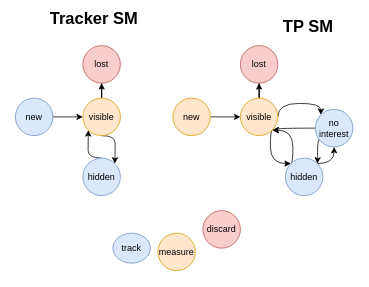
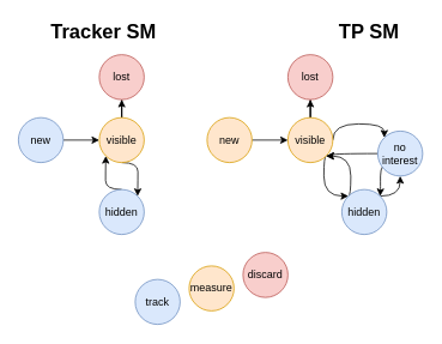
- <mxCell id="23" value="Tracker SM" style="text;html=1;align=center;verticalAlign=middle;whiteSpace=wrap;rounded=0;fontSize=22;fontStyle=1" parent="1" vertex="1"><mxGeometry x="60" y="10" width="130" height="30" as="geometry" /></mxCell>
+ <mxCell id="23" value="Tracker SM" style="text;html=1;align=center;verticalAlign=middle;whiteSpace=wrap;rounded=0;fontSize=22;fontStyle=1" parent="1" vertex="1"><mxGeometry x="50" y="20" width="130" height="30" as="geometry" /></mxCell>
- <mxCell id="25" value="track" style="ellipse;whiteSpace=wrap;html=1;fillColor=#dae8fc;strokeColor=#6c8ebf;" vertex="1" parent="1"><mxGeometry x="150" y="310" width="50" height="40" as="geometry" /></mxCell>
+ <mxCell id="25" value="track" style="ellipse;whiteSpace=wrap;html=1;fillColor=#dae8fc;strokeColor=#6c8ebf;" vertex="1" parent="1"><mxGeometry x="150" y="310" width="50" height="50" as="geometry" /></mxCell>
- <mxCell id="26" value="measure" style="ellipse;whiteSpace=wrap;html=1;fillColor=#ffe6cc;strokeColor=#d79b00;" vertex="1" parent="1"><mxGeometry x="210" y="310" width="50" height="50" as="geometry" /></mxCell>
+ <mxCell id="26" value="measure" style="ellipse;whiteSpace=wrap;html=1;fillColor=#ffe6cc;strokeColor=#d79b00;" vertex="1" parent="1"><mxGeometry x="210" y="295" width="50" height="50" as="geometry" /></mxCell>
